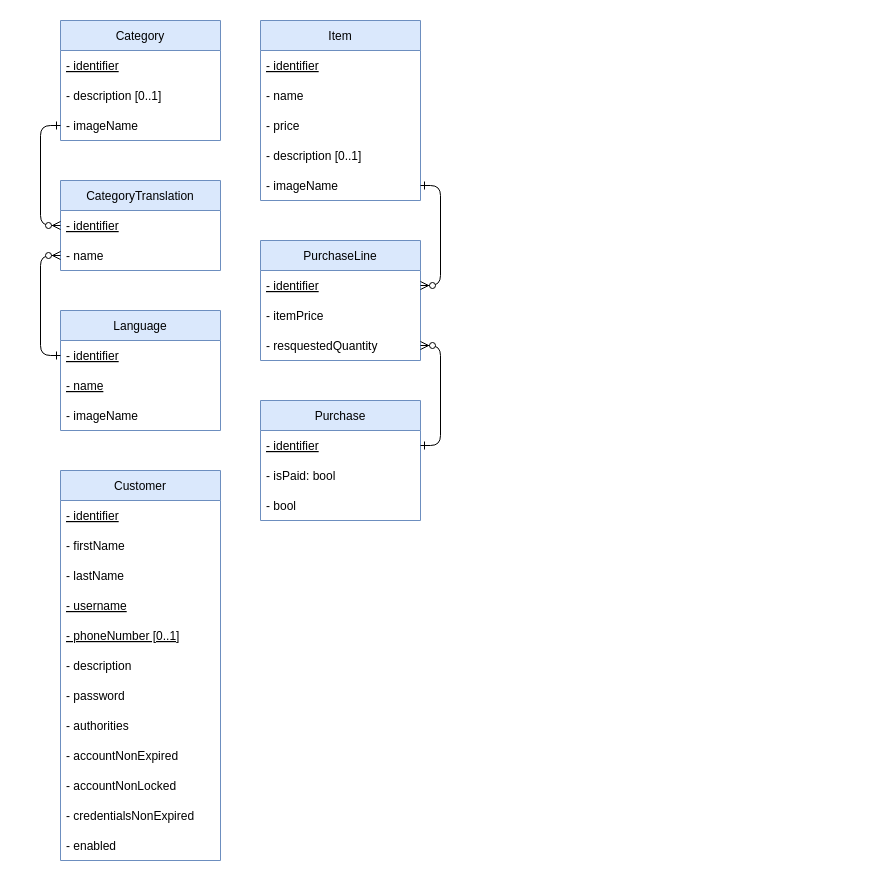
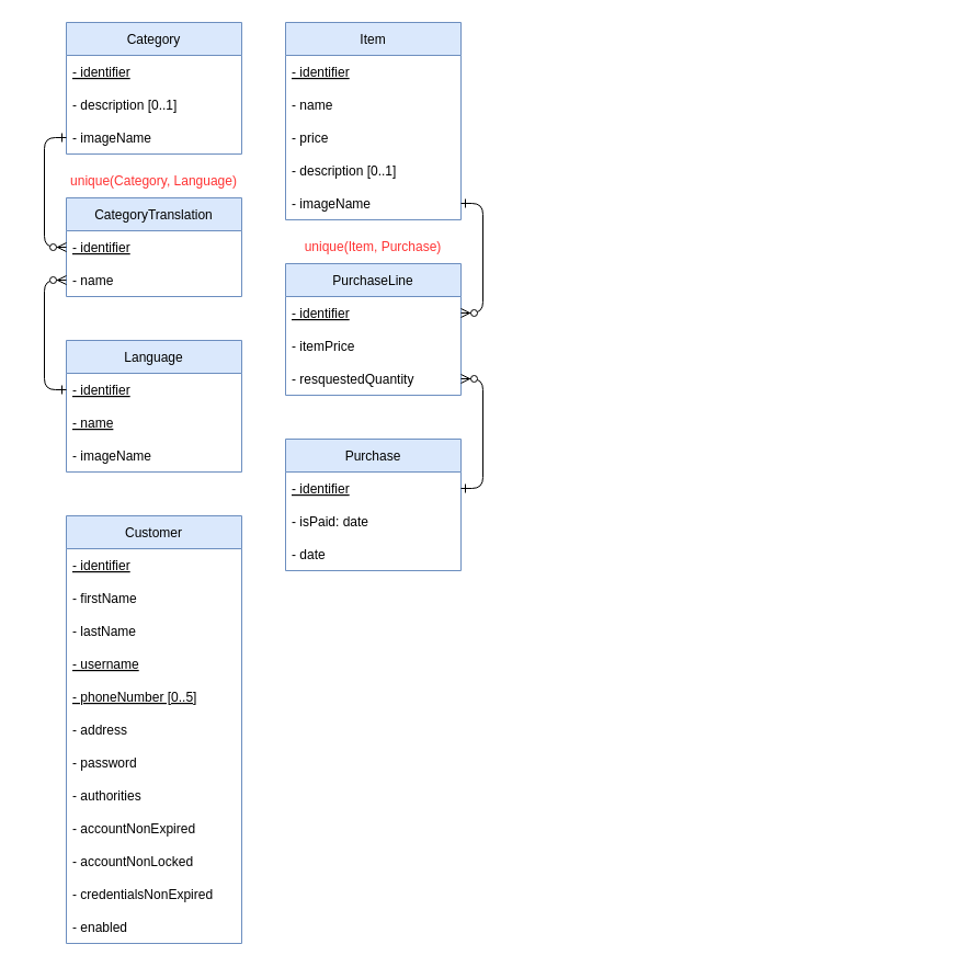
+ <mxCell id="44" value="&lt;font color=&quot;#ff3333&quot;&gt;unique(&lt;/font&gt;&lt;span style=&quot;color: rgb(255 , 51 , 51)&quot;&gt;Category, Language&lt;/span&gt;&lt;font color=&quot;#ff3333&quot;&gt;)&lt;/font&gt;" style="text;html=1;strokeColor=none;fillColor=none;align=center;verticalAlign=middle;whiteSpace=wrap;rounded=0;" parent="1" vertex="1"><mxGeometry x="60" y="150" width="160" height="30" as="geometry" /></mxCell>
+ <mxCell id="45" value="&lt;font color=&quot;#ff3333&quot;&gt;unique(&lt;/font&gt;&lt;span style=&quot;color: rgb(255 , 51 , 51)&quot;&gt;Item, Purchase&lt;/span&gt;&lt;font color=&quot;#ff3333&quot;&gt;)&lt;/font&gt;" style="text;html=1;strokeColor=none;fillColor=none;align=center;verticalAlign=middle;whiteSpace=wrap;rounded=0;" parent="1" vertex="1"><mxGeometry x="260" y="210" width="160" height="30" as="geometry" /></mxCell>
- <mxCell id="18" value="- isPaid: bool" style="text;strokeColor=none;fillColor=none;align=left;verticalAlign=middle;spacingLeft=4;spacingRight=4;overflow=hidden;points=[[0,0.5],[1,0.5]];portConstraint=eastwest;rotatable=0;" parent="16" vertex="1"><mxGeometry y="60" width="160" height="30" as="geometry" /></mxCell>
+ <mxCell id="18" value="- isPaid: date" style="text;strokeColor=none;fillColor=none;align=left;verticalAlign=middle;spacingLeft=4;spacingRight=4;overflow=hidden;points=[[0,0.5],[1,0.5]];portConstraint=eastwest;rotatable=0;" parent="16" vertex="1"><mxGeometry y="60" width="160" height="30" as="geometry" /></mxCell>
- <mxCell id="19" value="- bool" style="text;strokeColor=none;fillColor=none;align=left;verticalAlign=middle;spacingLeft=4;spacingRight=4;overflow=hidden;points=[[0,0.5],[1,0.5]];portConstraint=eastwest;rotatable=0;" parent="16" vertex="1"><mxGeometry y="90" width="160" height="30" as="geometry" /></mxCell>
+ <mxCell id="19" value="- date" style="text;strokeColor=none;fillColor=none;align=left;verticalAlign=middle;spacingLeft=4;spacingRight=4;overflow=hidden;points=[[0,0.5],[1,0.5]];portConstraint=eastwest;rotatable=0;" parent="16" vertex="1"><mxGeometry y="90" width="160" height="30" as="geometry" /></mxCell>
- <mxCell id="25" value="- phoneNumber [0..1]" style="text;strokeColor=none;fillColor=none;align=left;verticalAlign=middle;spacingLeft=4;spacingRight=4;overflow=hidden;points=[[0,0.5],[1,0.5]];portConstraint=eastwest;rotatable=0;fontStyle=4" parent="20" vertex="1"><mxGeometry y="150" width="160" height="30" as="geometry" /></mxCell>
+ <mxCell id="25" value="- phoneNumber [0..5]" style="text;strokeColor=none;fillColor=none;align=left;verticalAlign=middle;spacingLeft=4;spacingRight=4;overflow=hidden;points=[[0,0.5],[1,0.5]];portConstraint=eastwest;rotatable=0;fontStyle=4" parent="20" vertex="1"><mxGeometry y="150" width="160" height="30" as="geometry" /></mxCell>
- <mxCell id="26" value="- description" style="text;strokeColor=none;fillColor=none;align=left;verticalAlign=middle;spacingLeft=4;spacingRight=4;overflow=hidden;points=[[0,0.5],[1,0.5]];portConstraint=eastwest;rotatable=0;" parent="20" vertex="1"><mxGeometry y="180" width="160" height="30" as="geometry" /></mxCell>
+ <mxCell id="26" value="- address" style="text;strokeColor=none;fillColor=none;align=left;verticalAlign=middle;spacingLeft=4;spacingRight=4;overflow=hidden;points=[[0,0.5],[1,0.5]];portConstraint=eastwest;rotatable=0;" parent="20" vertex="1"><mxGeometry y="180" width="160" height="30" as="geometry" /></mxCell>
